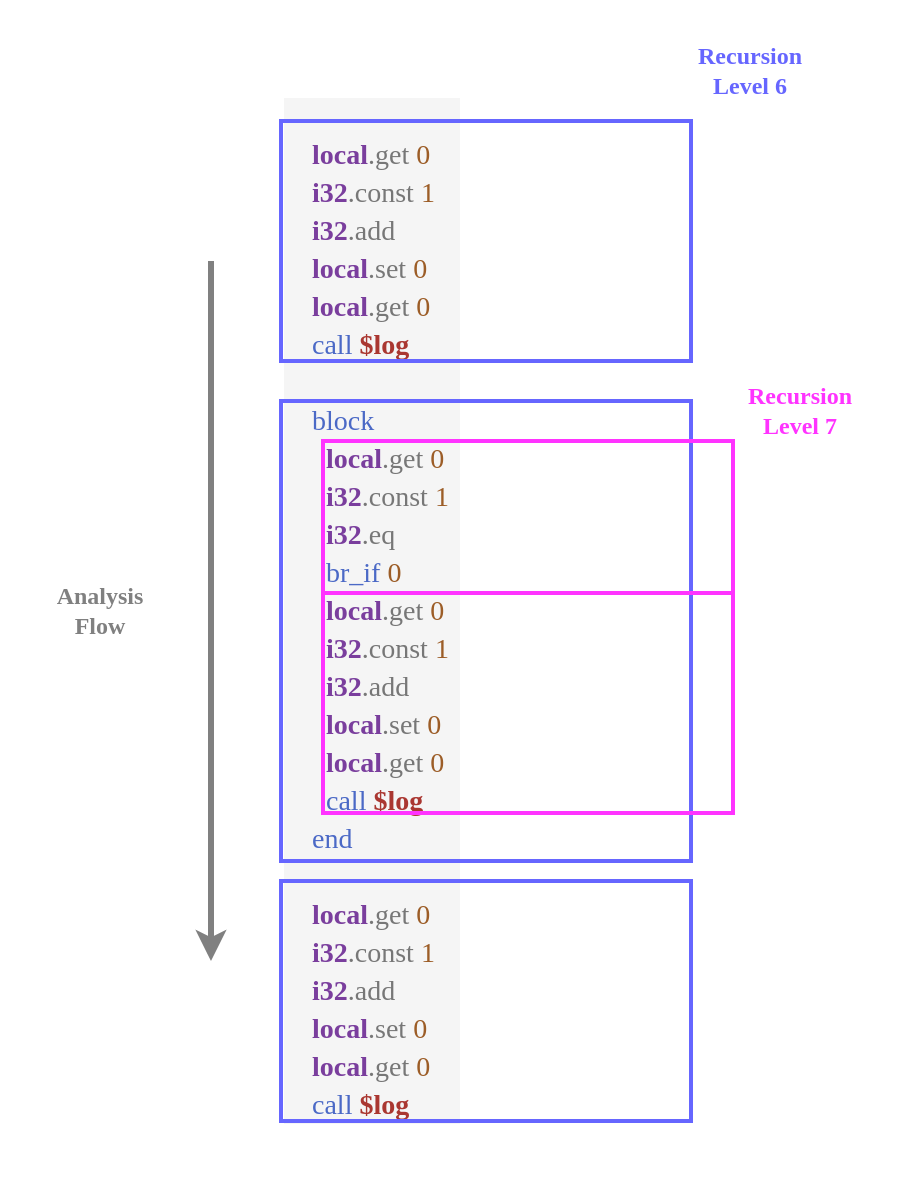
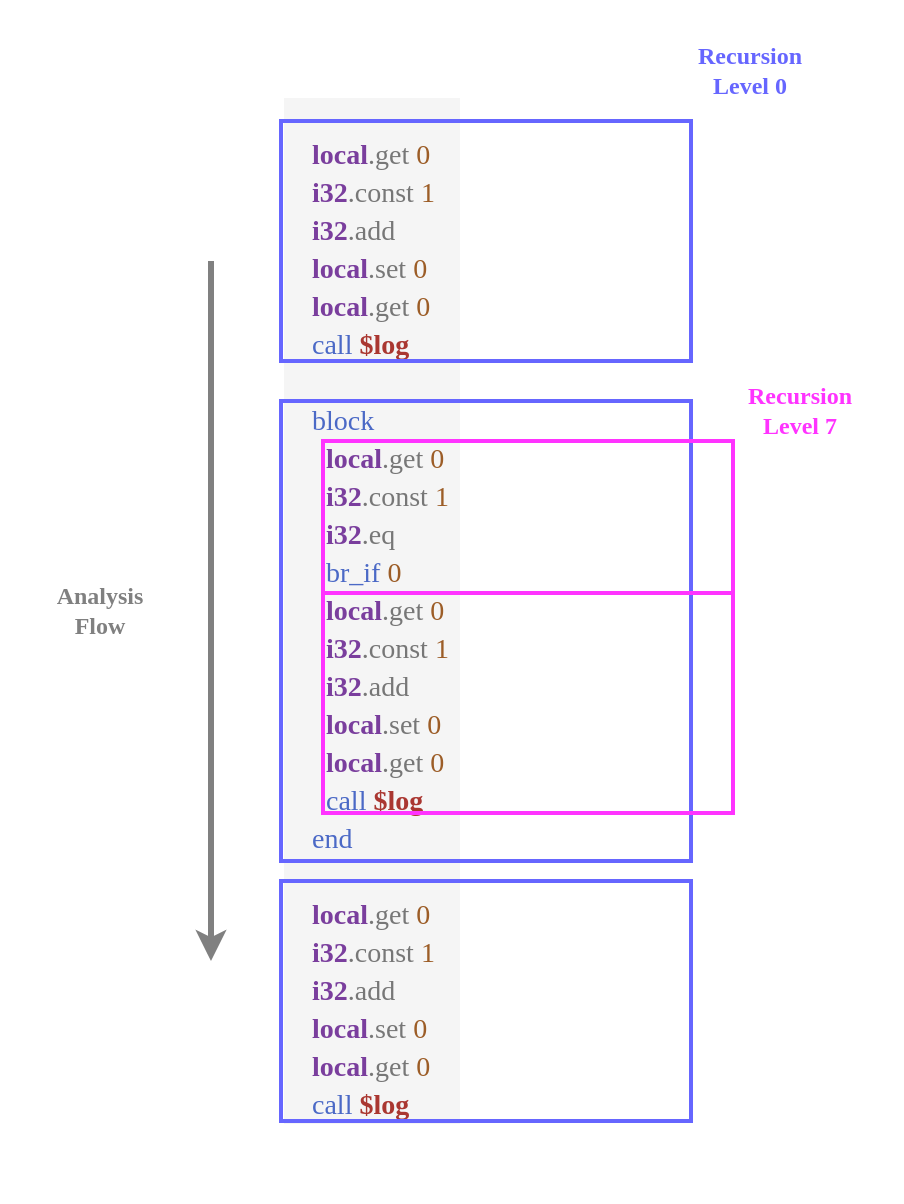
- <mxCell id="10" value="Recursion Level 6" style="text;html=1;strokeColor=none;fillColor=none;align=center;verticalAlign=middle;whiteSpace=wrap;rounded=0;fontFamily=Lucida Console;fontColor=#6666FF;fontStyle=1" vertex="1" parent="1"><mxGeometry x="345" y="20" width="60" height="30" as="geometry" /></mxCell>
+ <mxCell id="10" value="Recursion Level 0" style="text;html=1;strokeColor=none;fillColor=none;align=center;verticalAlign=middle;whiteSpace=wrap;rounded=0;fontFamily=Lucida Console;fontColor=#6666FF;fontStyle=1" vertex="1" parent="1"><mxGeometry x="345" y="20" width="60" height="30" as="geometry" /></mxCell>
